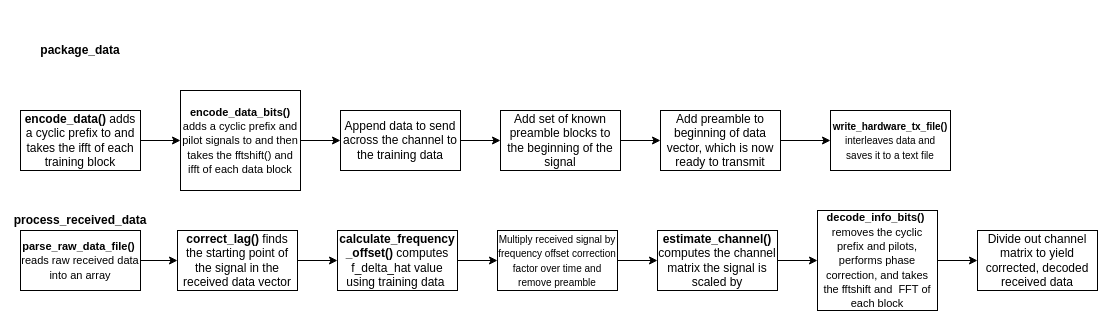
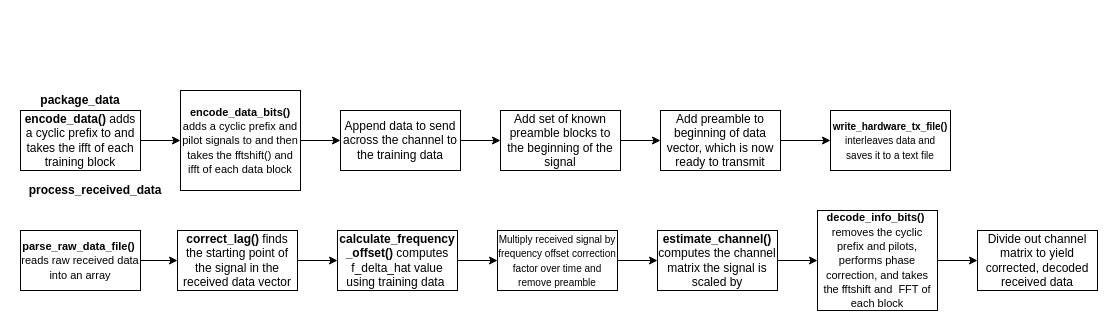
- <mxCell id="10" value="&lt;b&gt;package_data&lt;/b&gt;" style="text;html=1;strokeColor=none;fillColor=none;align=center;verticalAlign=middle;whiteSpace=wrap;rounded=0;" parent="1" vertex="1"><mxGeometry x="20" y="40" width="120" height="20" as="geometry" /></mxCell>
+ <mxCell id="10" value="&lt;b&gt;package_data&lt;/b&gt;" style="text;html=1;strokeColor=none;fillColor=none;align=center;verticalAlign=middle;whiteSpace=wrap;rounded=0;" parent="1" vertex="1"><mxGeometry x="20" y="90" width="120" height="20" as="geometry" /></mxCell>
- <mxCell id="21" value="&lt;b&gt;process_received_data&lt;/b&gt;" style="text;html=1;strokeColor=none;fillColor=none;align=center;verticalAlign=middle;whiteSpace=wrap;rounded=0;" parent="1" vertex="1"><mxGeometry x="20" y="210" width="120" height="20" as="geometry" /></mxCell>
+ <mxCell id="21" value="&lt;b&gt;process_received_data&lt;/b&gt;" style="text;html=1;strokeColor=none;fillColor=none;align=center;verticalAlign=middle;whiteSpace=wrap;rounded=0;" parent="1" vertex="1"><mxGeometry x="35" y="180" width="120" height="20" as="geometry" /></mxCell>
